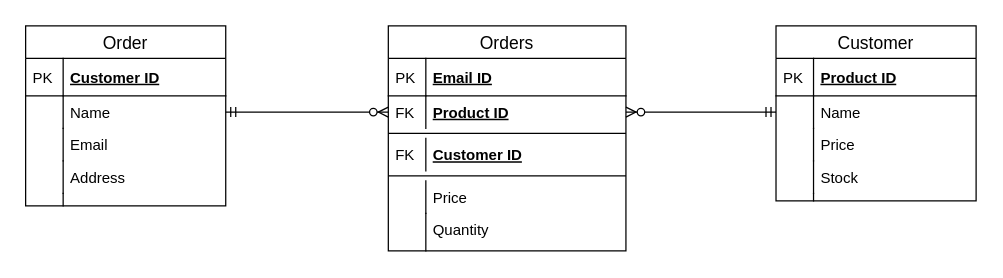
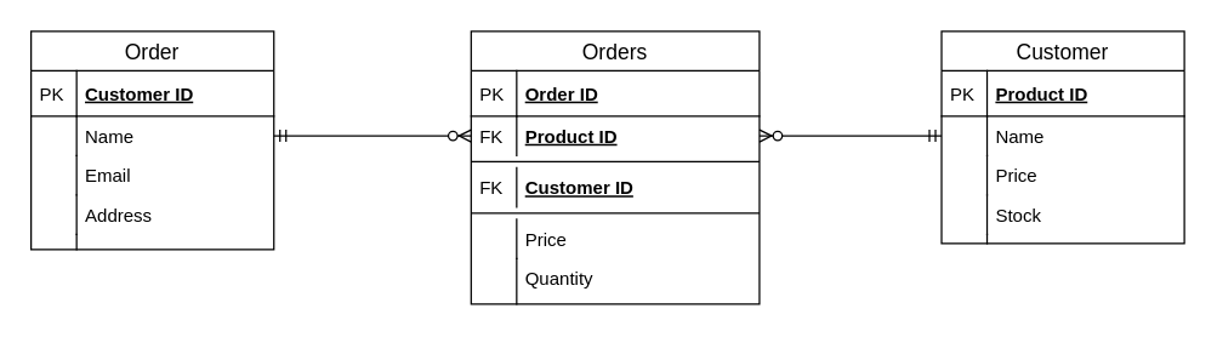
- <mxCell id="5" value="Email ID" style="shape=partialRectangle;top=0;left=0;right=0;bottom=1;align=left;verticalAlign=middle;fillColor=none;spacingLeft=34;spacingRight=4;overflow=hidden;rotatable=0;points=[[0,0.5],[1,0.5]];portConstraint=eastwest;dropTarget=0;fontStyle=5;fontSize=12;" parent="4" vertex="1"><mxGeometry y="26" width="190" height="30" as="geometry" /></mxCell>
+ <mxCell id="5" value="Order ID" style="shape=partialRectangle;top=0;left=0;right=0;bottom=1;align=left;verticalAlign=middle;fillColor=none;spacingLeft=34;spacingRight=4;overflow=hidden;rotatable=0;points=[[0,0.5],[1,0.5]];portConstraint=eastwest;dropTarget=0;fontStyle=5;fontSize=12;" parent="4" vertex="1"><mxGeometry y="26" width="190" height="30" as="geometry" /></mxCell>
